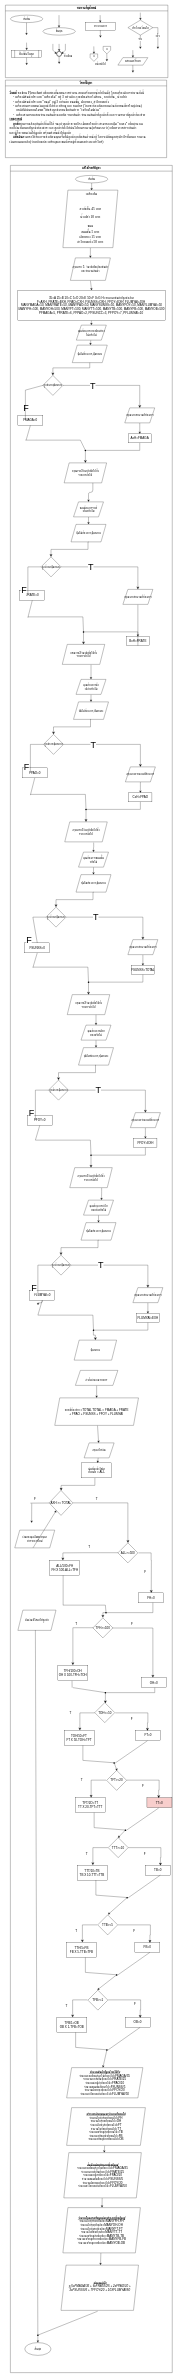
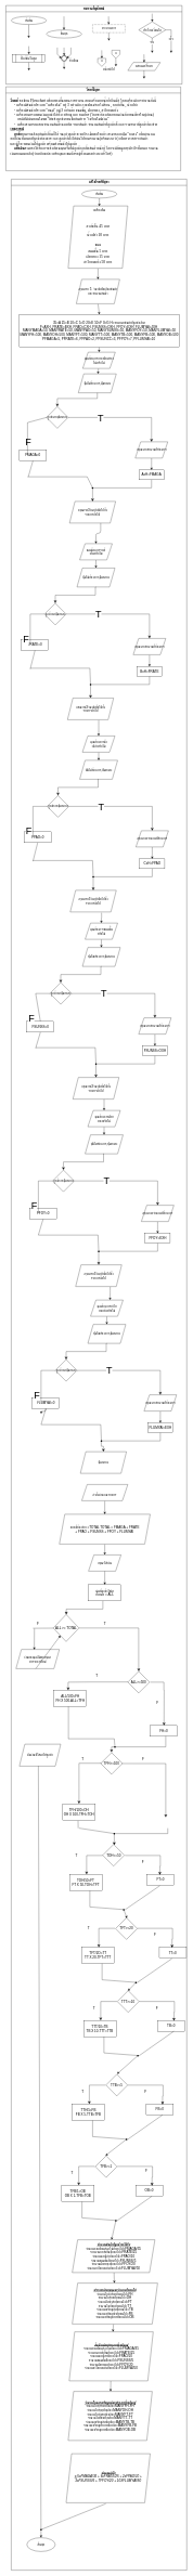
- <mxCell id="7" value="กระบวนการ" style="rounded=0;whiteSpace=wrap;html=1;fontFamily=Sarabun;fontSource=https%3A%2F%2Ffonts.googleapis.com%2Fcss%3Ffamily%3DSarabun;" parent="2" vertex="1"><mxGeometry x="320" y="70" width="120" height="30" as="geometry" /></mxCell>
+ <mxCell id="7" value="กระบวนการ" style="rounded=0;whiteSpace=wrap;html=1;fontFamily=Sarabun;fontSource=https%3A%2F%2Ffonts.googleapis.com%2Fcss%3Ffamily%3DSarabun;dashed=1;" parent="2" vertex="1"><mxGeometry x="320" y="70" width="120" height="30" as="geometry" /></mxCell>
- <mxCell id="144" value="BxH=FRATE" style="whiteSpace=wrap;html=1;" parent="1" vertex="1"><mxGeometry x="503.75" y="2546" width="92.5" height="36" as="geometry" /></mxCell>
+ <mxCell id="144" value="BxH=FRATE" style="whiteSpace=wrap;html=1;" parent="1" vertex="1"><mxGeometry x="503.75" y="2461" width="92.5" height="36" as="geometry" /></mxCell>
- <mxCell id="183" value="FSUNSS=TOTAL" style="whiteSpace=wrap;html=1;" parent="1" vertex="1"><mxGeometry x="523.75" y="3862" width="92.5" height="36" as="geometry" /></mxCell>
+ <mxCell id="183" value="FSUNSS=OXH" style="whiteSpace=wrap;html=1;" parent="1" vertex="1"><mxGeometry x="523.75" y="3862" width="92.5" height="36" as="geometry" /></mxCell>
- <mxCell id="75" value="กรุณาใส่เงิน" style="shape=parallelogram;perimeter=parallelogramPerimeter;whiteSpace=wrap;html=1;fixedSize=1;" vertex="1" parent="35"><mxGeometry x="295" y="5110" width="120" height="60" as="geometry" /></mxCell>
+ <mxCell id="75" value="กรุณาใส่เงิน" style="shape=parallelogram;perimeter=parallelogramPerimeter;whiteSpace=wrap;html=1;fixedSize=1;" vertex="1" parent="35"><mxGeometry x="285" y="5080" width="120" height="60" as="geometry" /></mxCell>
- <mxCell id="78" value="AXH &amp;gt;= TOTAL" style="rhombus;whiteSpace=wrap;html=1;" vertex="1" parent="35"><mxGeometry x="155" y="5300" width="95" height="100" as="geometry" /></mxCell>
+ <mxCell id="78" value="ALL &amp;gt;= TOTAL" style="rhombus;whiteSpace=wrap;html=1;" vertex="1" parent="35"><mxGeometry x="155" y="5300" width="95" height="100" as="geometry" /></mxCell>
- <mxCell id="112" value="เงินของคุณไม่พอกรุณา&lt;br&gt;ทำรายการใหม่" style="shape=parallelogram;perimeter=parallelogramPerimeter;whiteSpace=wrap;html=1;fixedSize=1;" vertex="1" parent="35"><mxGeometry x="17.5" y="5459" width="160" height="71" as="geometry" /></mxCell>
+ <mxCell id="112" value="เงินของคุณไม่พอกรุณา&lt;br&gt;ทำรายการใหม่" style="shape=parallelogram;perimeter=parallelogramPerimeter;whiteSpace=wrap;html=1;fixedSize=1;" vertex="1" parent="35"><mxGeometry x="17.5" y="5429" width="160" height="71" as="geometry" /></mxCell>
- <mxCell id="95" value="OH=0" style="whiteSpace=wrap;html=1;" vertex="1" parent="35"><mxGeometry x="523.75" y="6049" width="100" height="40" as="geometry" /></mxCell>
- <mxCell id="249" value="TT=0" style="whiteSpace=wrap;html=1;fillColor=#f8cecc;" vertex="1" parent="1"><mxGeometry x="586.25" y="7190" width="100" height="40" as="geometry" /></mxCell>
+ <mxCell id="249" value="TT=0" style="whiteSpace=wrap;html=1;" vertex="1" parent="1"><mxGeometry x="586.25" y="7190" width="100" height="40" as="geometry" /></mxCell>
+ <mxCell id="119" value="" style="edgeStyle=none;html=1;" edge="1" parent="35" source="120" target="122"><mxGeometry relative="1" as="geometry" /></mxCell>
- <mxCell id="125" value="" style="edgeStyle=none;html=1;" edge="1" parent="35" source="126" target="127"><mxGeometry relative="1" as="geometry" /></mxCell>
